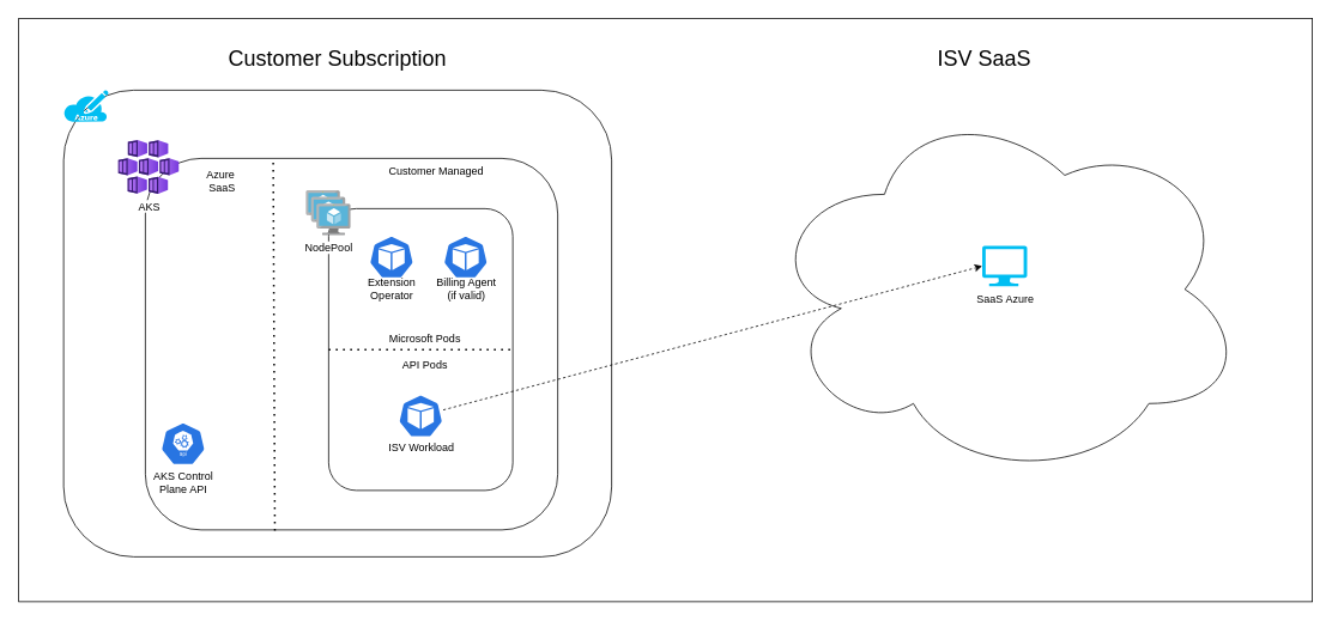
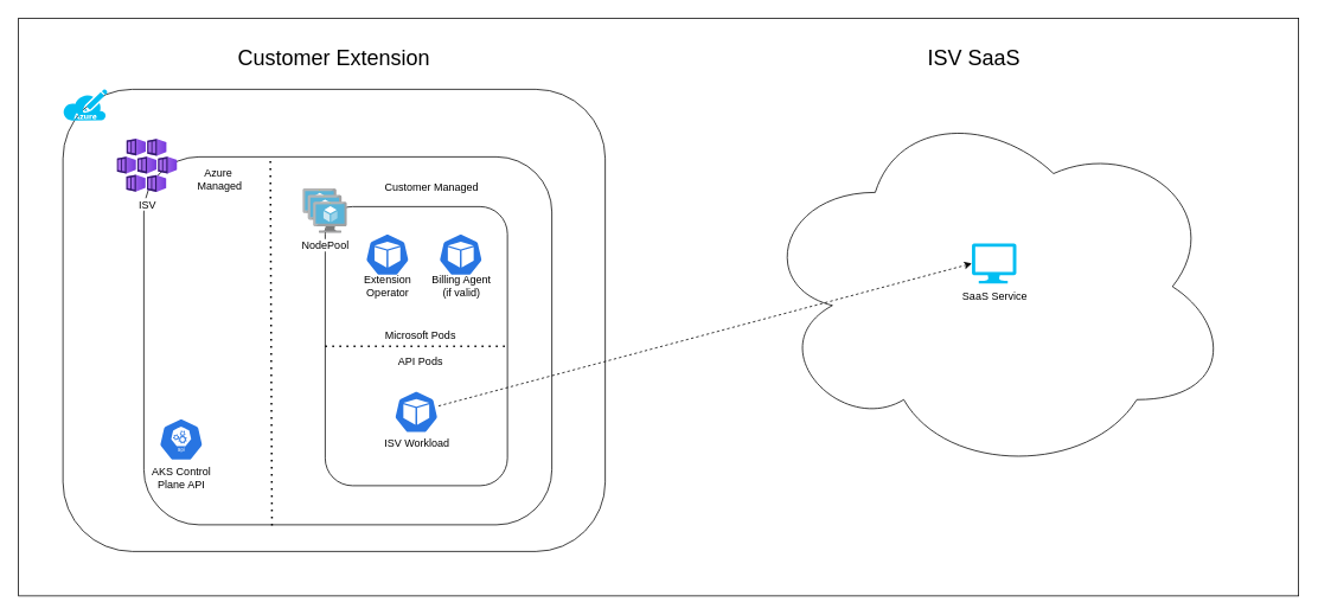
- <mxCell id="12" value="&lt;font style=&quot;font-size: 24px&quot;&gt;Customer Subscription&lt;/font&gt;" style="text;html=1;strokeColor=none;fillColor=none;align=center;verticalAlign=middle;whiteSpace=wrap;rounded=0;" parent="1" vertex="1"><mxGeometry x="145" y="50" width="460" height="30" as="geometry" /></mxCell>
+ <mxCell id="12" value="&lt;font style=&quot;font-size: 24px&quot;&gt;Customer Extension&lt;/font&gt;" style="text;html=1;strokeColor=none;fillColor=none;align=center;verticalAlign=middle;whiteSpace=wrap;rounded=0;" parent="1" vertex="1"><mxGeometry x="145" y="50" width="460" height="30" as="geometry" /></mxCell>
- <mxCell id="19" value="Customer Managed" style="text;html=1;strokeColor=none;fillColor=none;align=center;verticalAlign=middle;whiteSpace=wrap;rounded=0;fontSize=12;" parent="1" vertex="1"><mxGeometry x="410" y="176" width="150" height="30" as="geometry" /></mxCell>
+ <mxCell id="19" value="Customer Managed" style="text;html=1;strokeColor=none;fillColor=none;align=center;verticalAlign=middle;whiteSpace=wrap;rounded=0;fontSize=12;" parent="1" vertex="1"><mxGeometry x="410" y="196" width="150" height="30" as="geometry" /></mxCell>
- <mxCell id="20" value="Azure&lt;br&gt;&amp;nbsp;SaaS" style="text;html=1;strokeColor=none;fillColor=none;align=center;verticalAlign=middle;whiteSpace=wrap;rounded=0;fontSize=12;" parent="1" vertex="1"><mxGeometry x="170" y="186" width="150" height="30" as="geometry" /></mxCell>
+ <mxCell id="20" value="Azure&lt;br&gt;&amp;nbsp;Managed" style="text;html=1;strokeColor=none;fillColor=none;align=center;verticalAlign=middle;whiteSpace=wrap;rounded=0;fontSize=12;" parent="1" vertex="1"><mxGeometry x="170" y="186" width="150" height="30" as="geometry" /></mxCell>
- <mxCell id="7" value="AKS" style="aspect=fixed;html=1;points=[];align=center;image;fontSize=12;image=img/lib/azure2/compute/Kubernetes_Services.svg;" parent="1" vertex="1"><mxGeometry x="131" y="156" width="68" height="60" as="geometry" /></mxCell>
+ <mxCell id="7" value="ISV" style="aspect=fixed;html=1;points=[];align=center;image;fontSize=12;image=img/lib/azure2/compute/Kubernetes_Services.svg;" parent="1" vertex="1"><mxGeometry x="131" y="156" width="68" height="60" as="geometry" /></mxCell>
- <mxCell id="23" value="SaaS Azure" style="verticalLabelPosition=bottom;html=1;verticalAlign=top;align=center;strokeColor=none;fillColor=#00BEF2;shape=mxgraph.azure.computer;pointerEvents=1;" parent="1" vertex="1"><mxGeometry x="1092.5" y="273.5" width="50" height="45" as="geometry" /></mxCell>
+ <mxCell id="23" value="SaaS Service" style="verticalLabelPosition=bottom;html=1;verticalAlign=top;align=center;strokeColor=none;fillColor=#00BEF2;shape=mxgraph.azure.computer;pointerEvents=1;" parent="1" vertex="1"><mxGeometry x="1092.5" y="273.5" width="50" height="45" as="geometry" /></mxCell>
